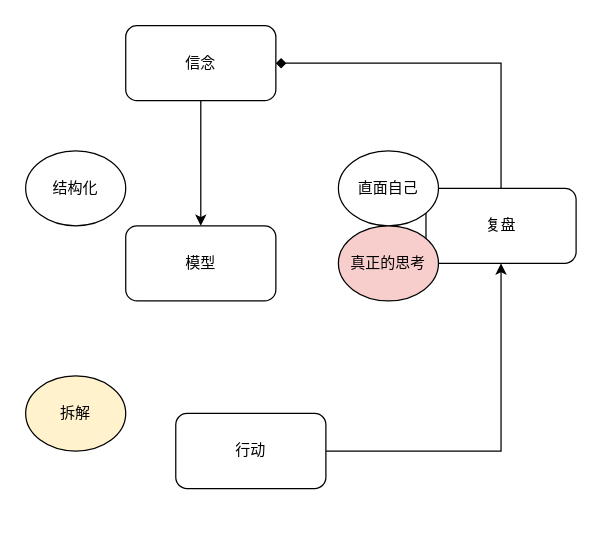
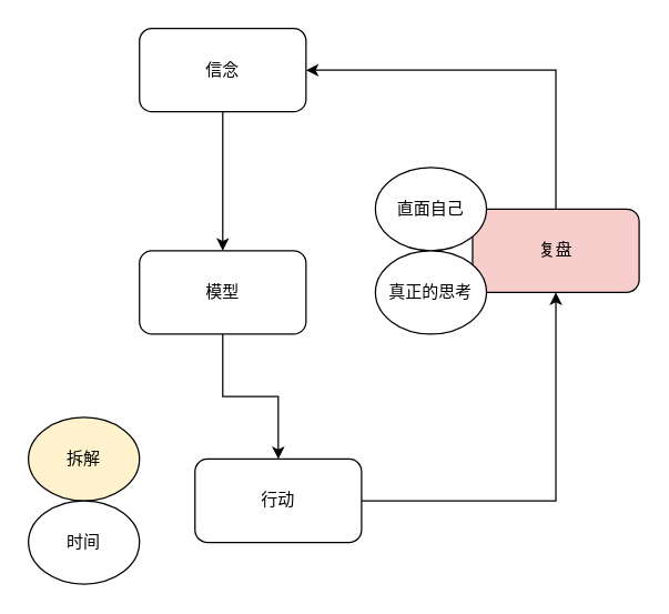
- <mxCell id="11" style="edgeStyle=orthogonalEdgeStyle;rounded=0;orthogonalLoop=1;jettySize=auto;html=1;exitX=0.5;exitY=0;exitDx=0;exitDy=0;entryX=1;entryY=0.5;entryDx=0;entryDy=0;endArrow=diamond;" edge="1" parent="1" source="12" target="5"><mxGeometry relative="1" as="geometry" /></mxCell>
+ <mxCell id="11" style="edgeStyle=orthogonalEdgeStyle;rounded=0;orthogonalLoop=1;jettySize=auto;html=1;exitX=0.5;exitY=0;exitDx=0;exitDy=0;entryX=1;entryY=0.5;entryDx=0;entryDy=0;" edge="1" parent="1" source="12" target="5"><mxGeometry relative="1" as="geometry" /></mxCell>
- <mxCell id="8" value="结构化" style="ellipse;whiteSpace=wrap;html=1;" vertex="1" parent="1"><mxGeometry x="20" y="120" width="80" height="60" as="geometry" /></mxCell>
- <mxCell id="12" value="复盘" style="rounded=1;whiteSpace=wrap;html=1;" vertex="1" parent="1"><mxGeometry x="340" y="150" width="120" height="60" as="geometry" /></mxCell>
+ <mxCell id="12" value="复盘" style="rounded=1;whiteSpace=wrap;html=1;fillColor=#f8cecc;" vertex="1" parent="1"><mxGeometry x="340" y="150" width="120" height="60" as="geometry" /></mxCell>
- <mxCell id="14" value="真正的思考" style="ellipse;whiteSpace=wrap;html=1;fillColor=#f8cecc;" vertex="1" parent="1"><mxGeometry x="270" y="180" width="80" height="60" as="geometry" /></mxCell>
+ <mxCell id="14" value="真正的思考" style="ellipse;whiteSpace=wrap;html=1;" vertex="1" parent="1"><mxGeometry x="270" y="180" width="80" height="60" as="geometry" /></mxCell>
+ <mxCell id="2" style="edgeStyle=orthogonalEdgeStyle;rounded=0;orthogonalLoop=1;jettySize=auto;html=1;exitX=0.5;exitY=1;exitDx=0;exitDy=0;entryX=0.5;entryY=0;entryDx=0;entryDy=0;" edge="1" parent="1" source="3" target="7"><mxGeometry relative="1" as="geometry" /></mxCell>
+ <mxCell id="10" value="时间" style="ellipse;whiteSpace=wrap;html=1;" vertex="1" parent="1"><mxGeometry x="20" y="360" width="80" height="60" as="geometry" /></mxCell>
